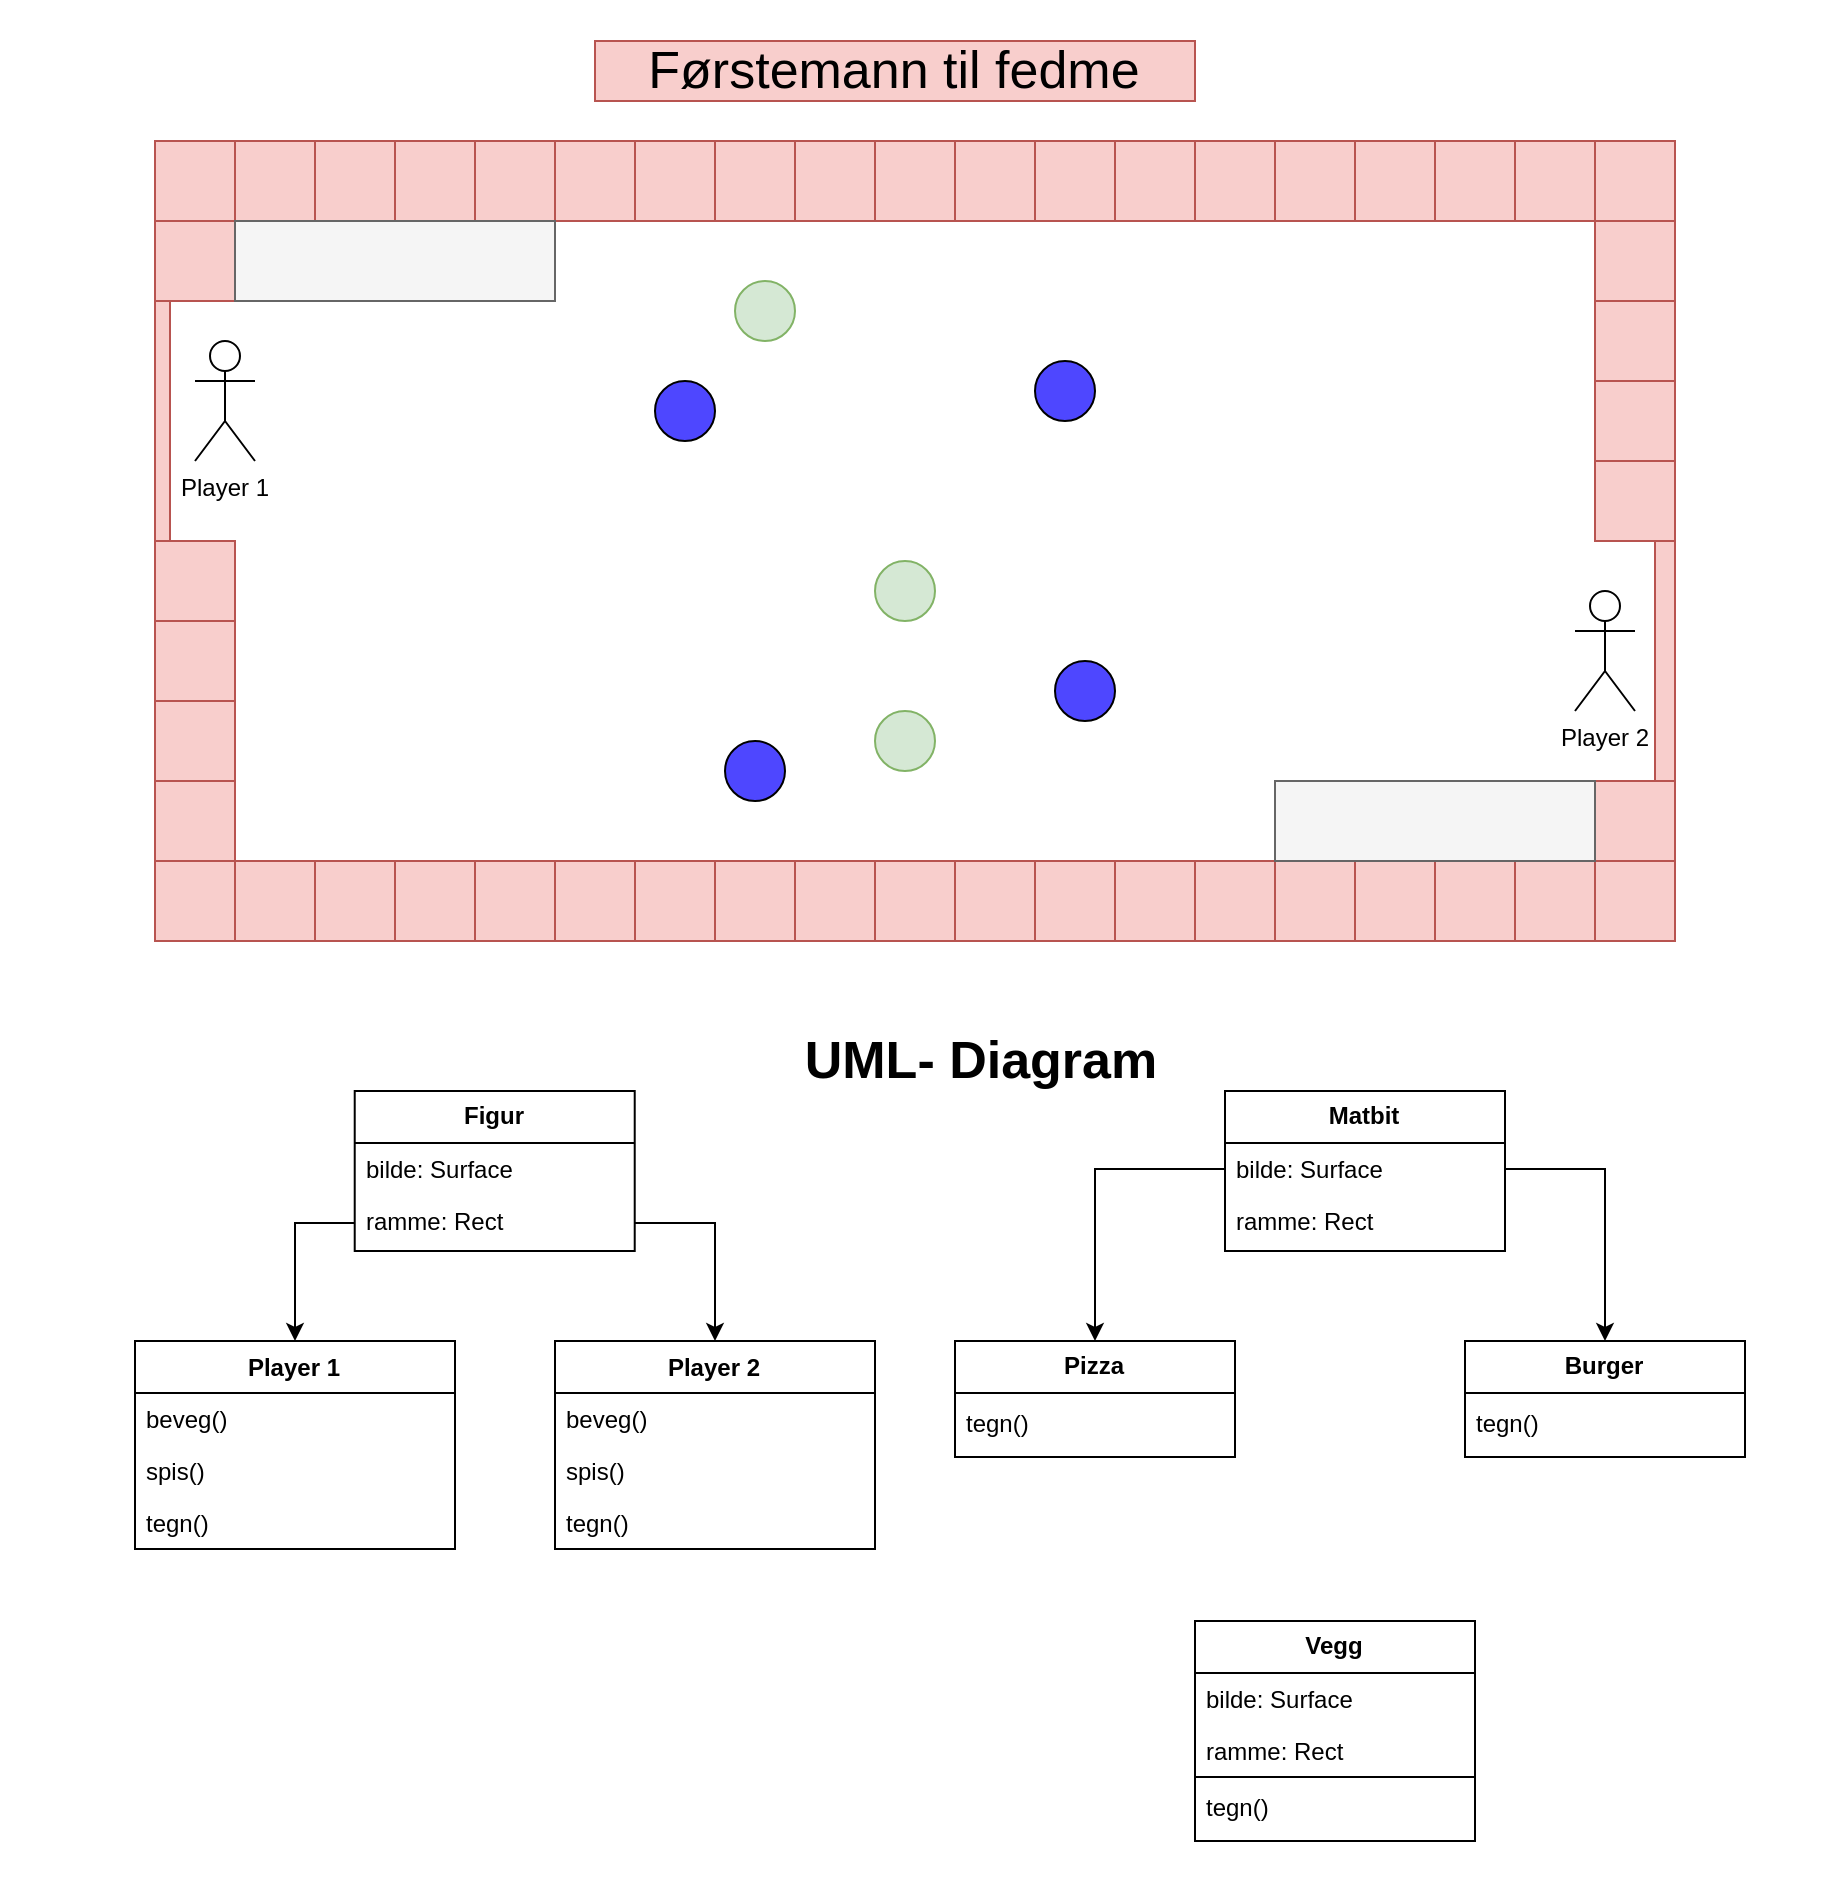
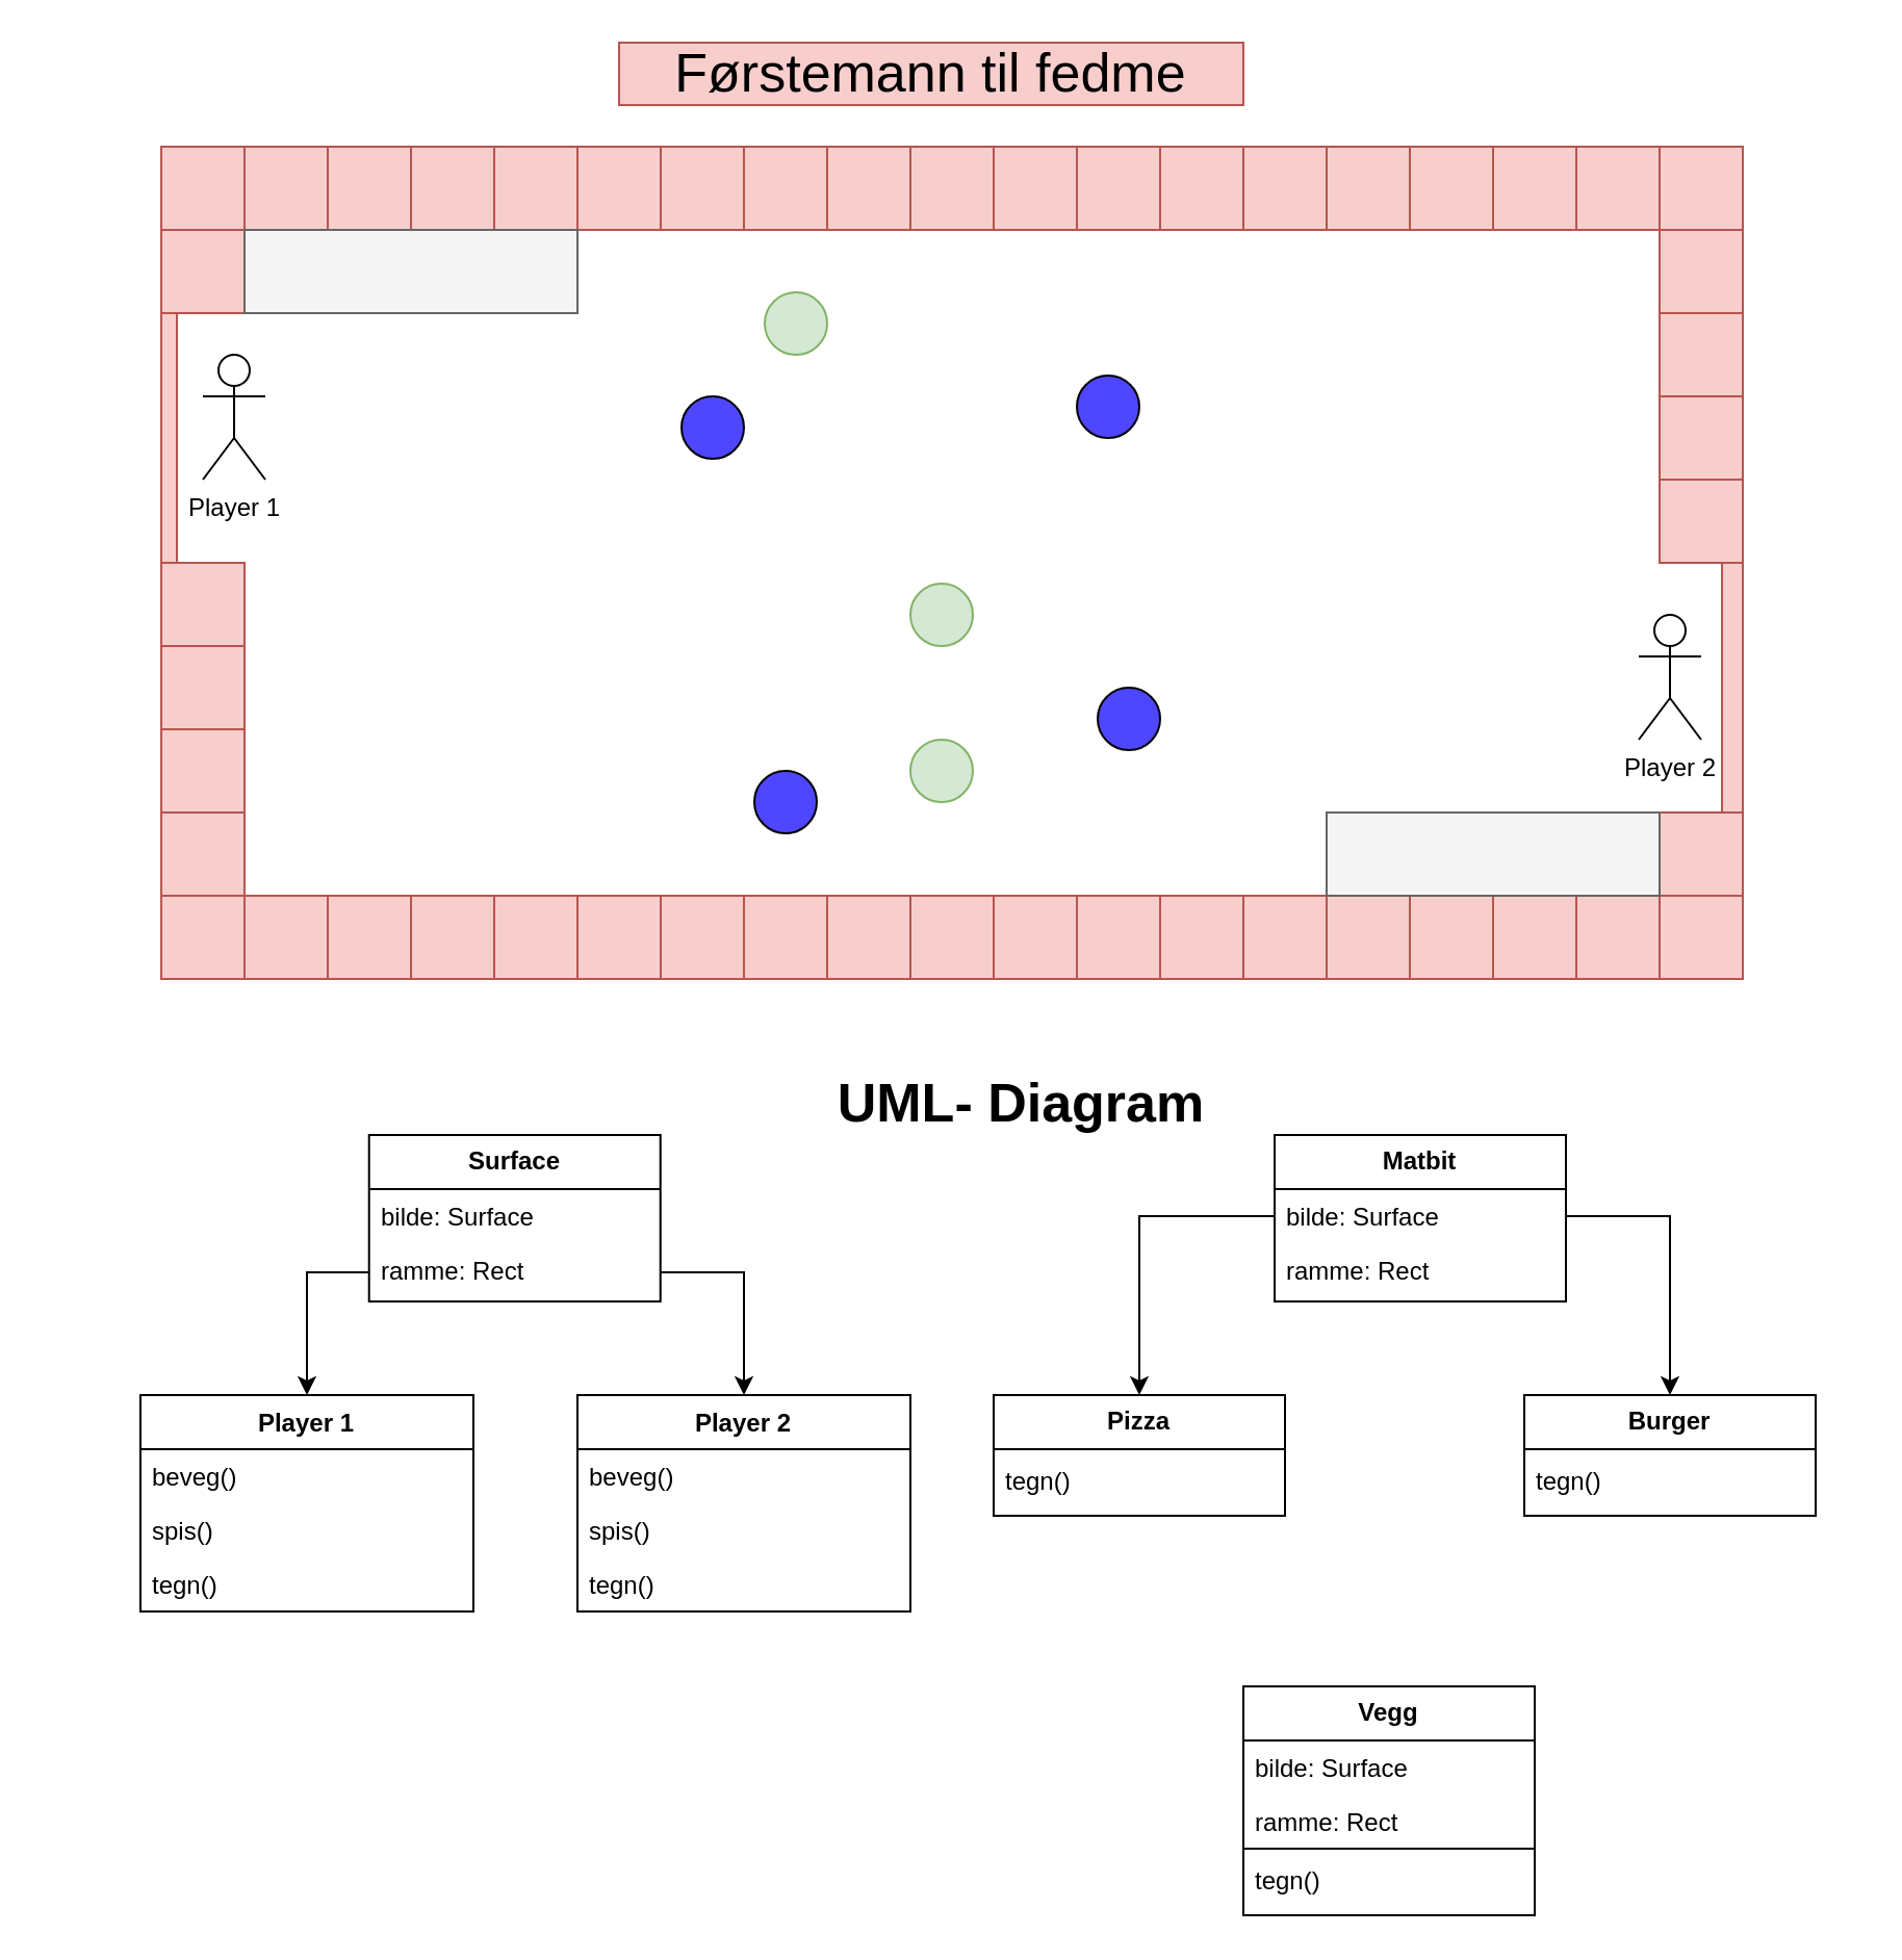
- <mxCell id="77" value="&lt;b&gt;Figur&lt;/b&gt;" style="swimlane;fontStyle=0;childLayout=stackLayout;horizontal=1;startSize=26;fillColor=none;horizontalStack=0;resizeParent=1;resizeParentMax=0;resizeLast=0;collapsible=1;marginBottom=0;whiteSpace=wrap;html=1;" vertex="1" parent="1"><mxGeometry x="176.86" y="545" width="140" height="80" as="geometry" /></mxCell>
+ <mxCell id="77" value="&lt;b&gt;Surface&lt;/b&gt;" style="swimlane;fontStyle=0;childLayout=stackLayout;horizontal=1;startSize=26;fillColor=none;horizontalStack=0;resizeParent=1;resizeParentMax=0;resizeLast=0;collapsible=1;marginBottom=0;whiteSpace=wrap;html=1;" vertex="1" parent="1"><mxGeometry x="176.86" y="545" width="140" height="80" as="geometry" /></mxCell>
